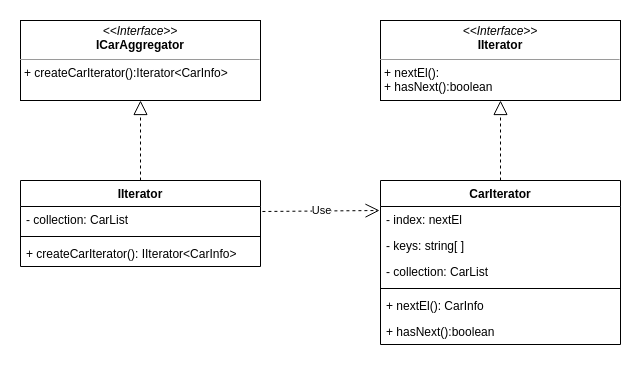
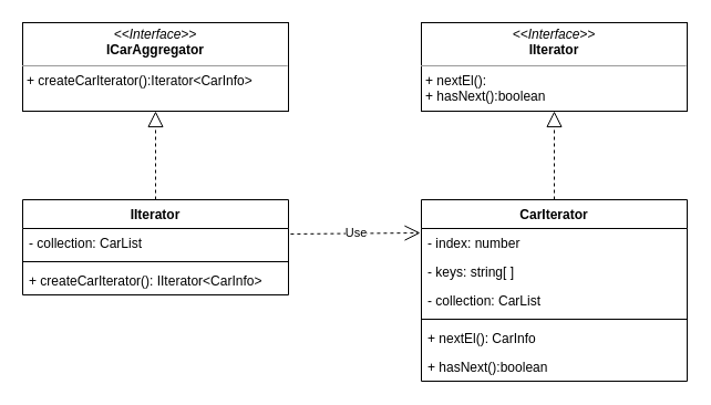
- <mxCell id="5" value="- index: nextEl" style="text;strokeColor=none;fillColor=none;align=left;verticalAlign=top;spacingLeft=4;spacingRight=4;overflow=hidden;rotatable=0;points=[[0,0.5],[1,0.5]];portConstraint=eastwest;" vertex="1" parent="4"><mxGeometry y="26" width="240" height="26" as="geometry" /></mxCell>
+ <mxCell id="5" value="- index: number" style="text;strokeColor=none;fillColor=none;align=left;verticalAlign=top;spacingLeft=4;spacingRight=4;overflow=hidden;rotatable=0;points=[[0,0.5],[1,0.5]];portConstraint=eastwest;" vertex="1" parent="4"><mxGeometry y="26" width="240" height="26" as="geometry" /></mxCell>
